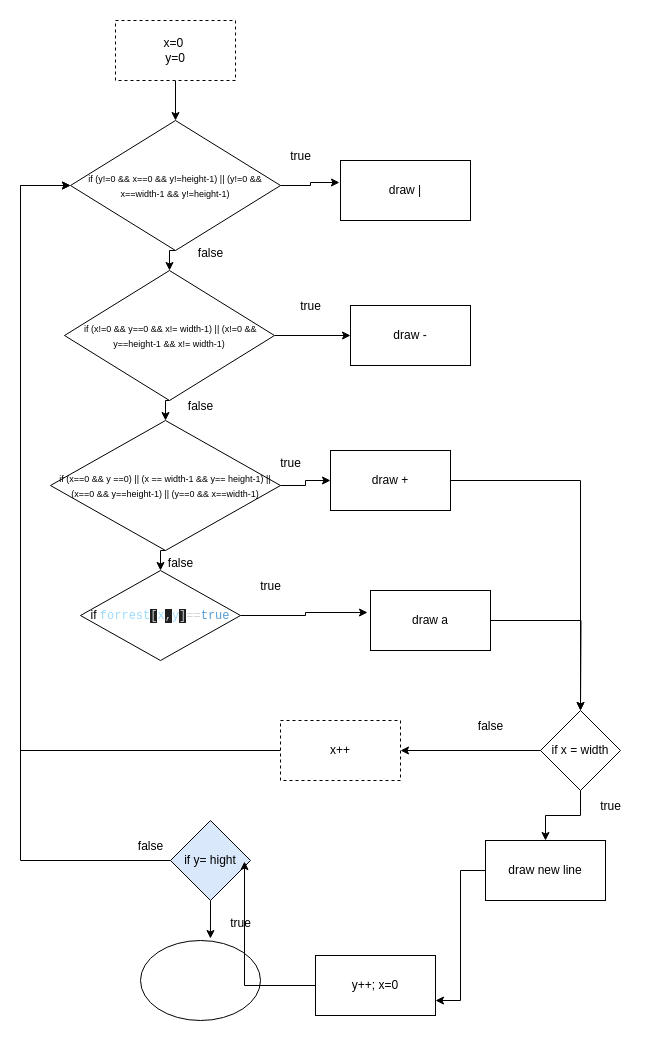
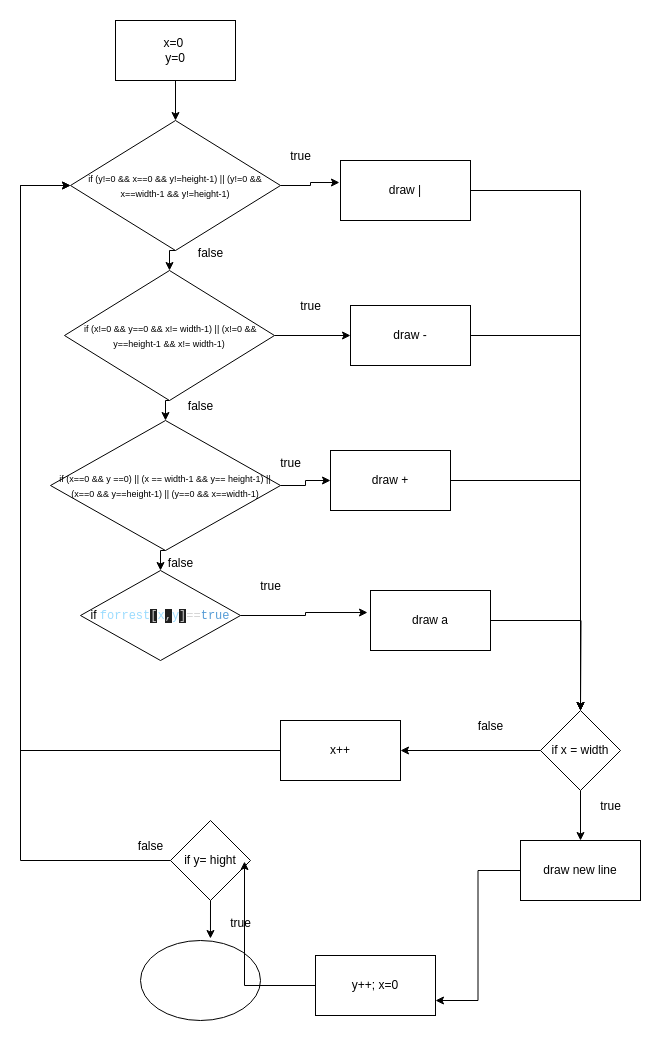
- <mxCell id="3" value="x=0&amp;nbsp;&lt;br&gt;y=0" style="rounded=0;whiteSpace=wrap;html=1;dashed=1;" vertex="1" parent="1"><mxGeometry x="115" y="20" width="120" height="60" as="geometry" /></mxCell>
+ <mxCell id="3" value="x=0&amp;nbsp;&lt;br&gt;y=0" style="rounded=0;whiteSpace=wrap;html=1;" vertex="1" parent="1"><mxGeometry x="115" y="20" width="120" height="60" as="geometry" /></mxCell>
+ <mxCell id="11" style="edgeStyle=orthogonalEdgeStyle;rounded=0;orthogonalLoop=1;jettySize=auto;html=1;exitX=1;exitY=0.5;exitDx=0;exitDy=0;entryX=0.5;entryY=0;entryDx=0;entryDy=0;" edge="1" parent="1" source="12" target="32"><mxGeometry relative="1" as="geometry" /></mxCell>
+ <mxCell id="9" style="edgeStyle=orthogonalEdgeStyle;rounded=0;orthogonalLoop=1;jettySize=auto;html=1;entryX=0.5;entryY=0;entryDx=0;entryDy=0;" edge="1" parent="1" source="10" target="32"><mxGeometry relative="1" as="geometry"><mxPoint x="580" y="335" as="targetPoint" /></mxGeometry></mxCell>
- <mxCell id="34" value="x++" style="whiteSpace=wrap;html=1;dashed=1;" vertex="1" parent="1"><mxGeometry x="280" y="720" width="120" height="60" as="geometry" /></mxCell>
+ <mxCell id="34" value="x++" style="whiteSpace=wrap;html=1;" vertex="1" parent="1"><mxGeometry x="280" y="720" width="120" height="60" as="geometry" /></mxCell>
- <mxCell id="39" value="if y= hight" style="rhombus;whiteSpace=wrap;html=1;fillColor=#dae8fc;" vertex="1" parent="1"><mxGeometry x="170" y="820" width="80" height="80" as="geometry" /></mxCell>
+ <mxCell id="39" value="if y= hight" style="rhombus;whiteSpace=wrap;html=1;" vertex="1" parent="1"><mxGeometry x="170" y="820" width="80" height="80" as="geometry" /></mxCell>
- <mxCell id="36" value="draw new line" style="whiteSpace=wrap;html=1;" vertex="1" parent="1"><mxGeometry x="485" y="840" width="120" height="60" as="geometry" /></mxCell>
+ <mxCell id="36" value="draw new line" style="whiteSpace=wrap;html=1;" vertex="1" parent="1"><mxGeometry x="520" y="840" width="120" height="60" as="geometry" /></mxCell>
